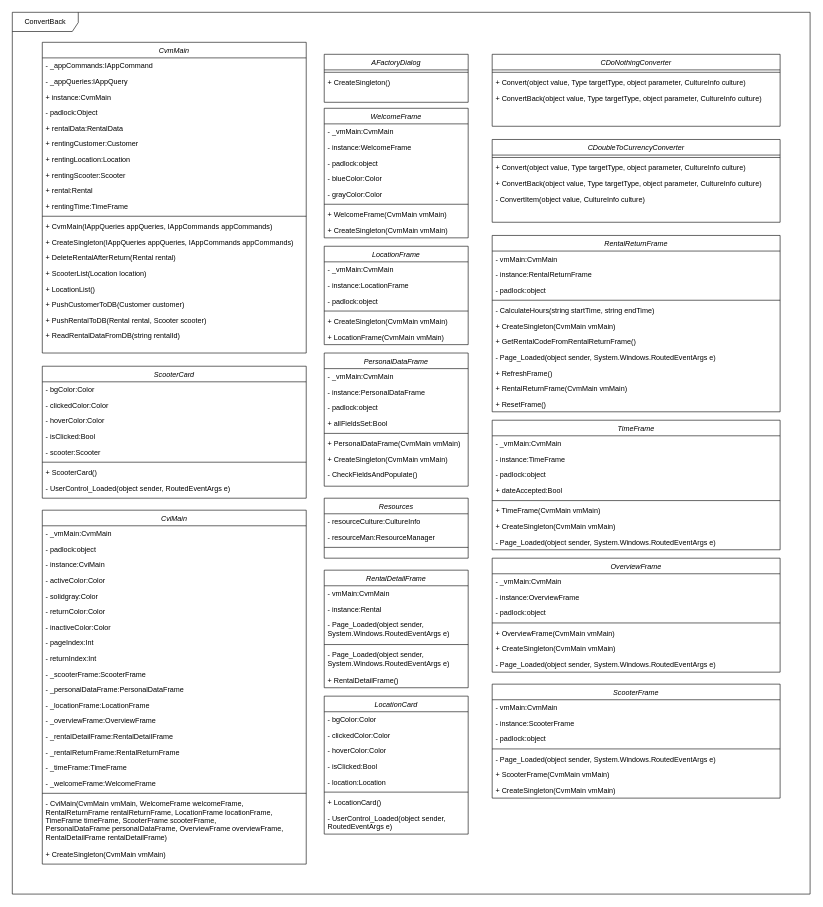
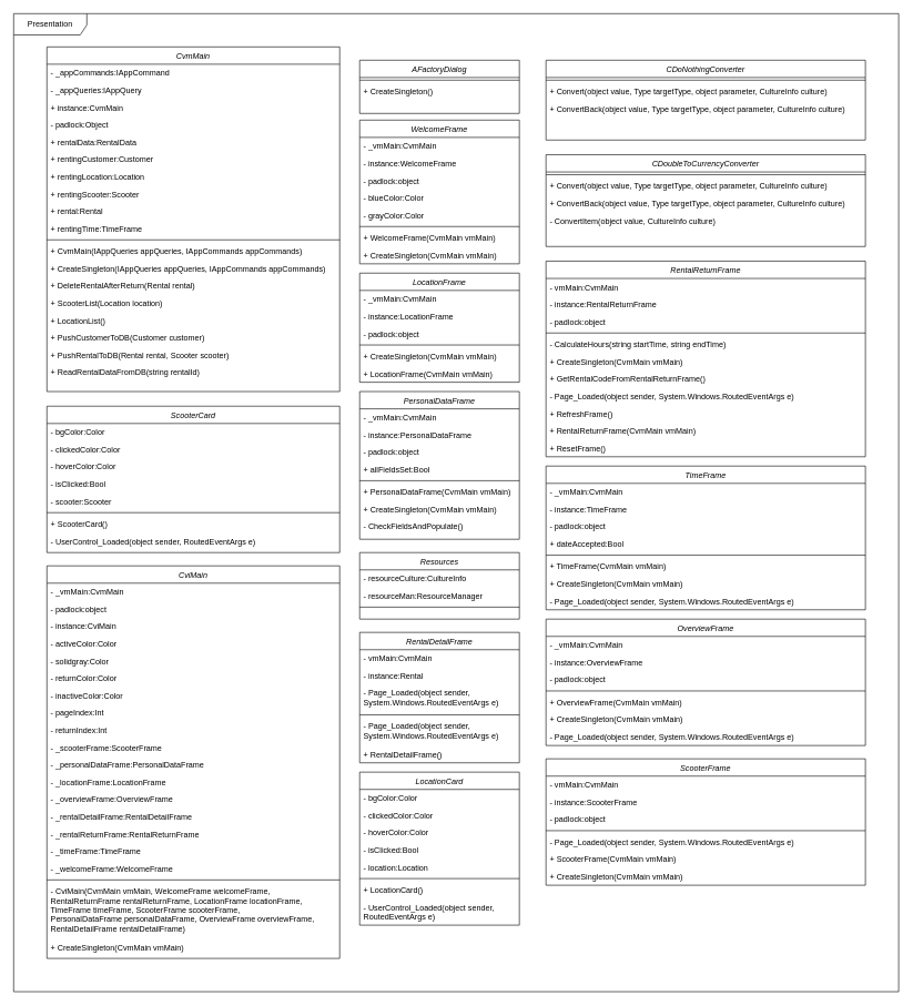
- <mxCell id="146" value="ConvertBack" style="shape=umlFrame;whiteSpace=wrap;html=1;width=110;height=32;" parent="1" vertex="1"><mxGeometry x="20" y="20" width="1330" height="1470" as="geometry" /></mxCell>
+ <mxCell id="146" value="Presentation" style="shape=umlFrame;whiteSpace=wrap;html=1;width=110;height=32;" parent="1" vertex="1"><mxGeometry x="20" y="20" width="1330" height="1470" as="geometry" /></mxCell>
